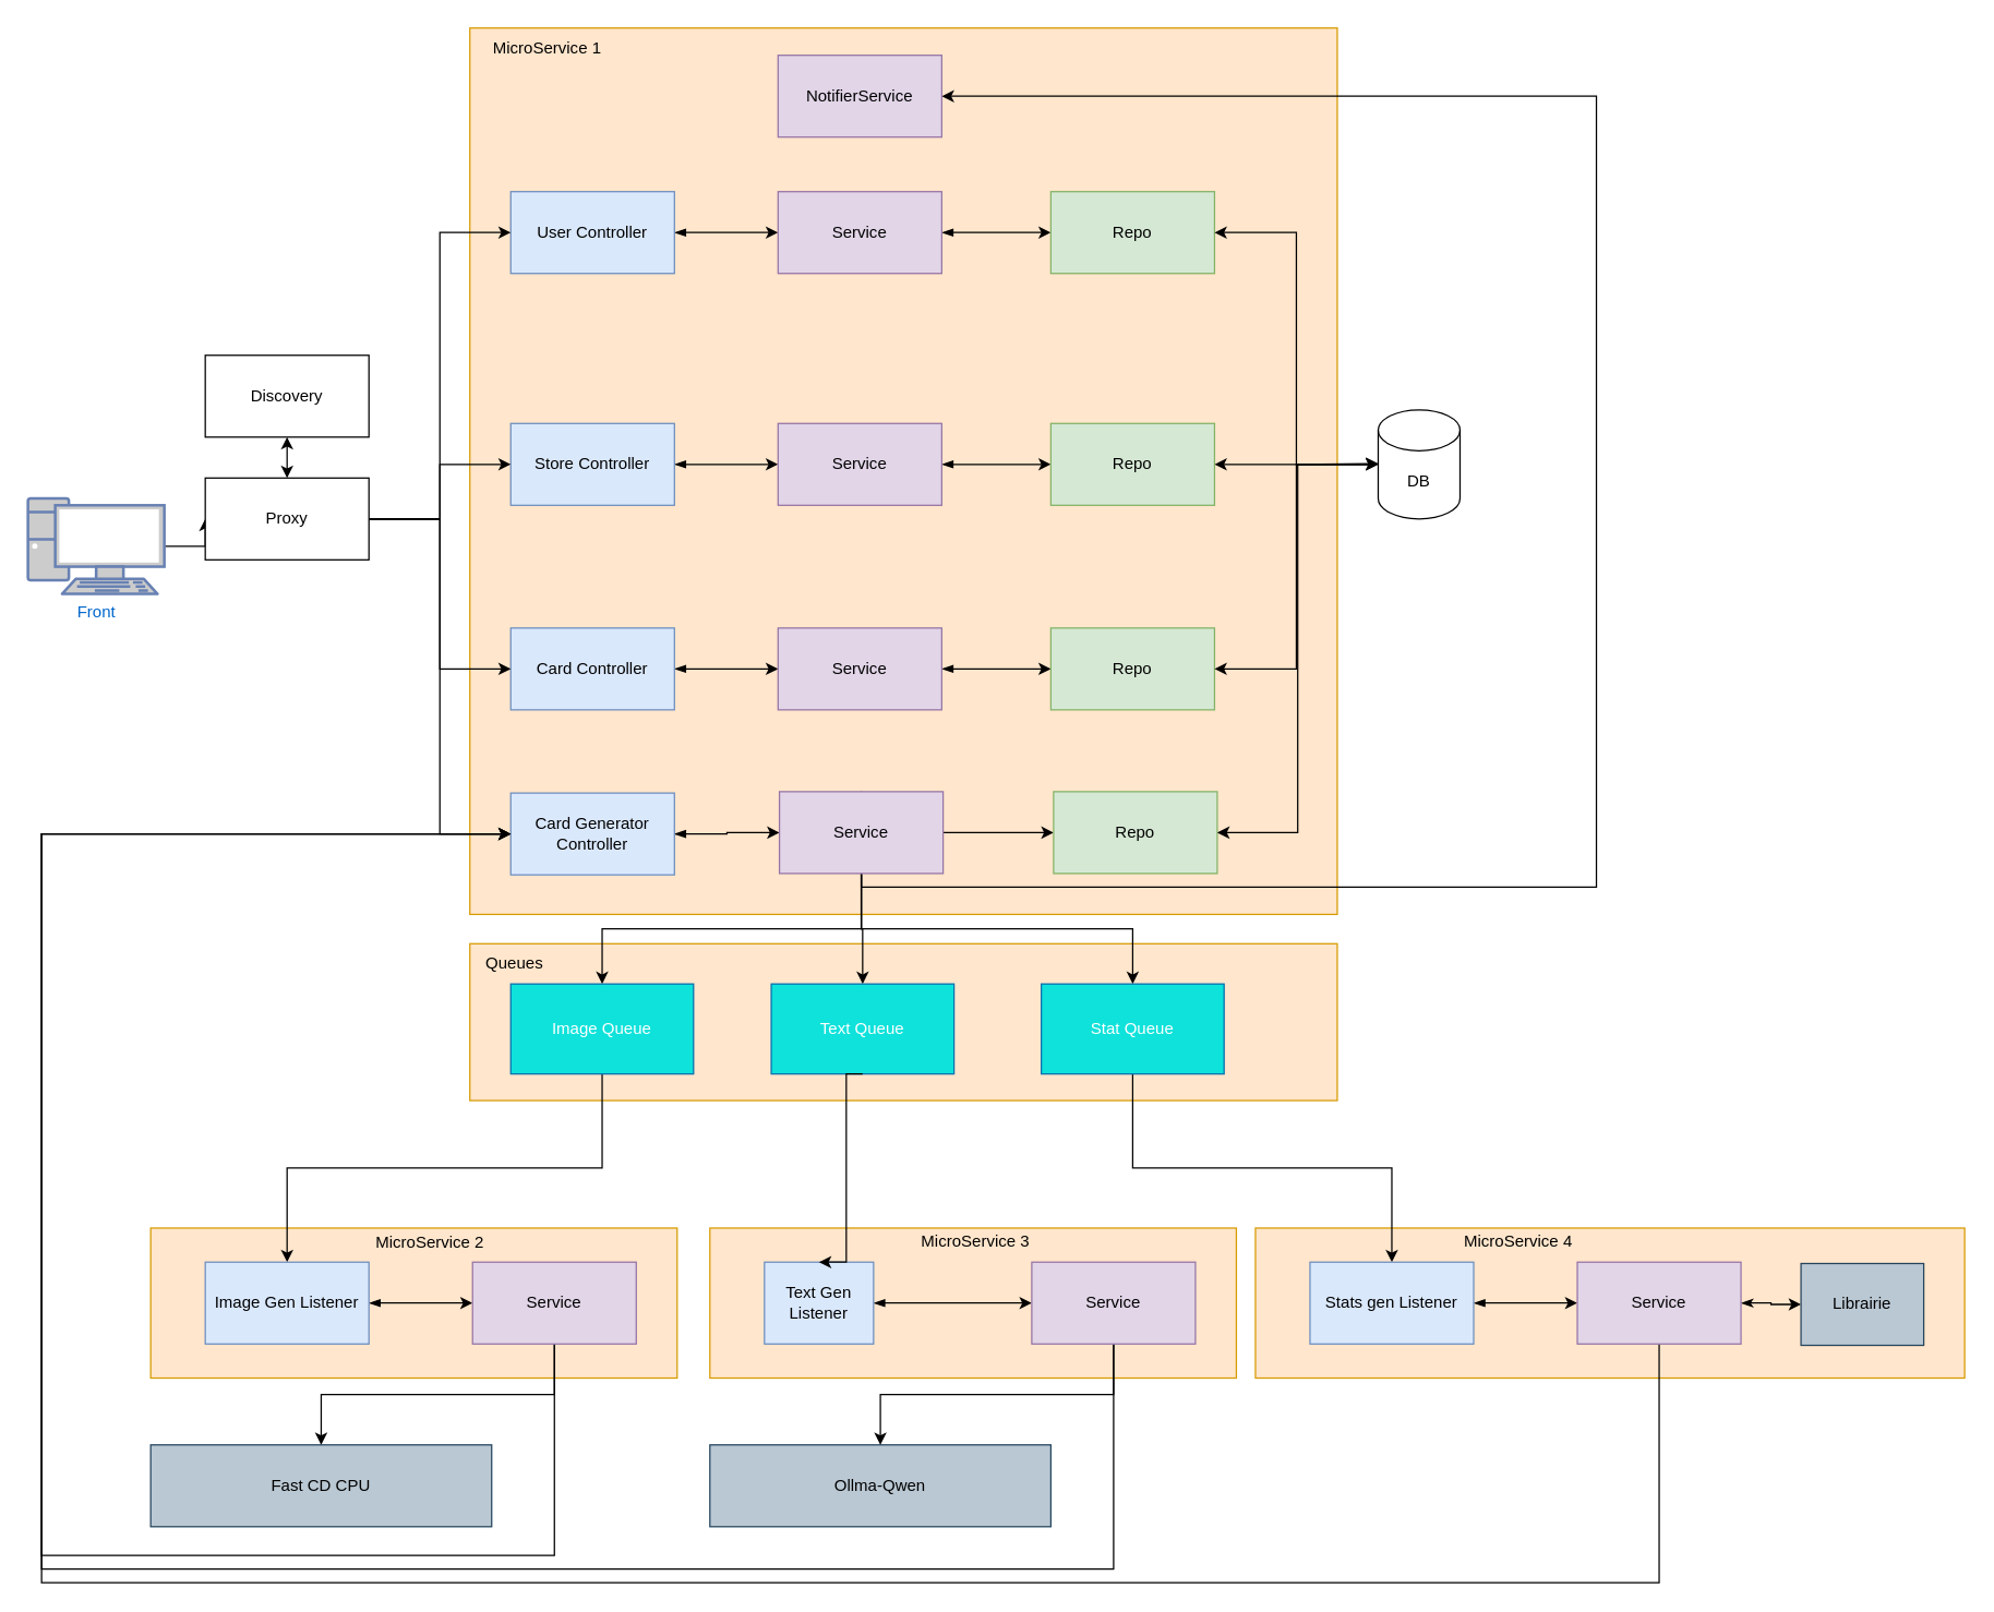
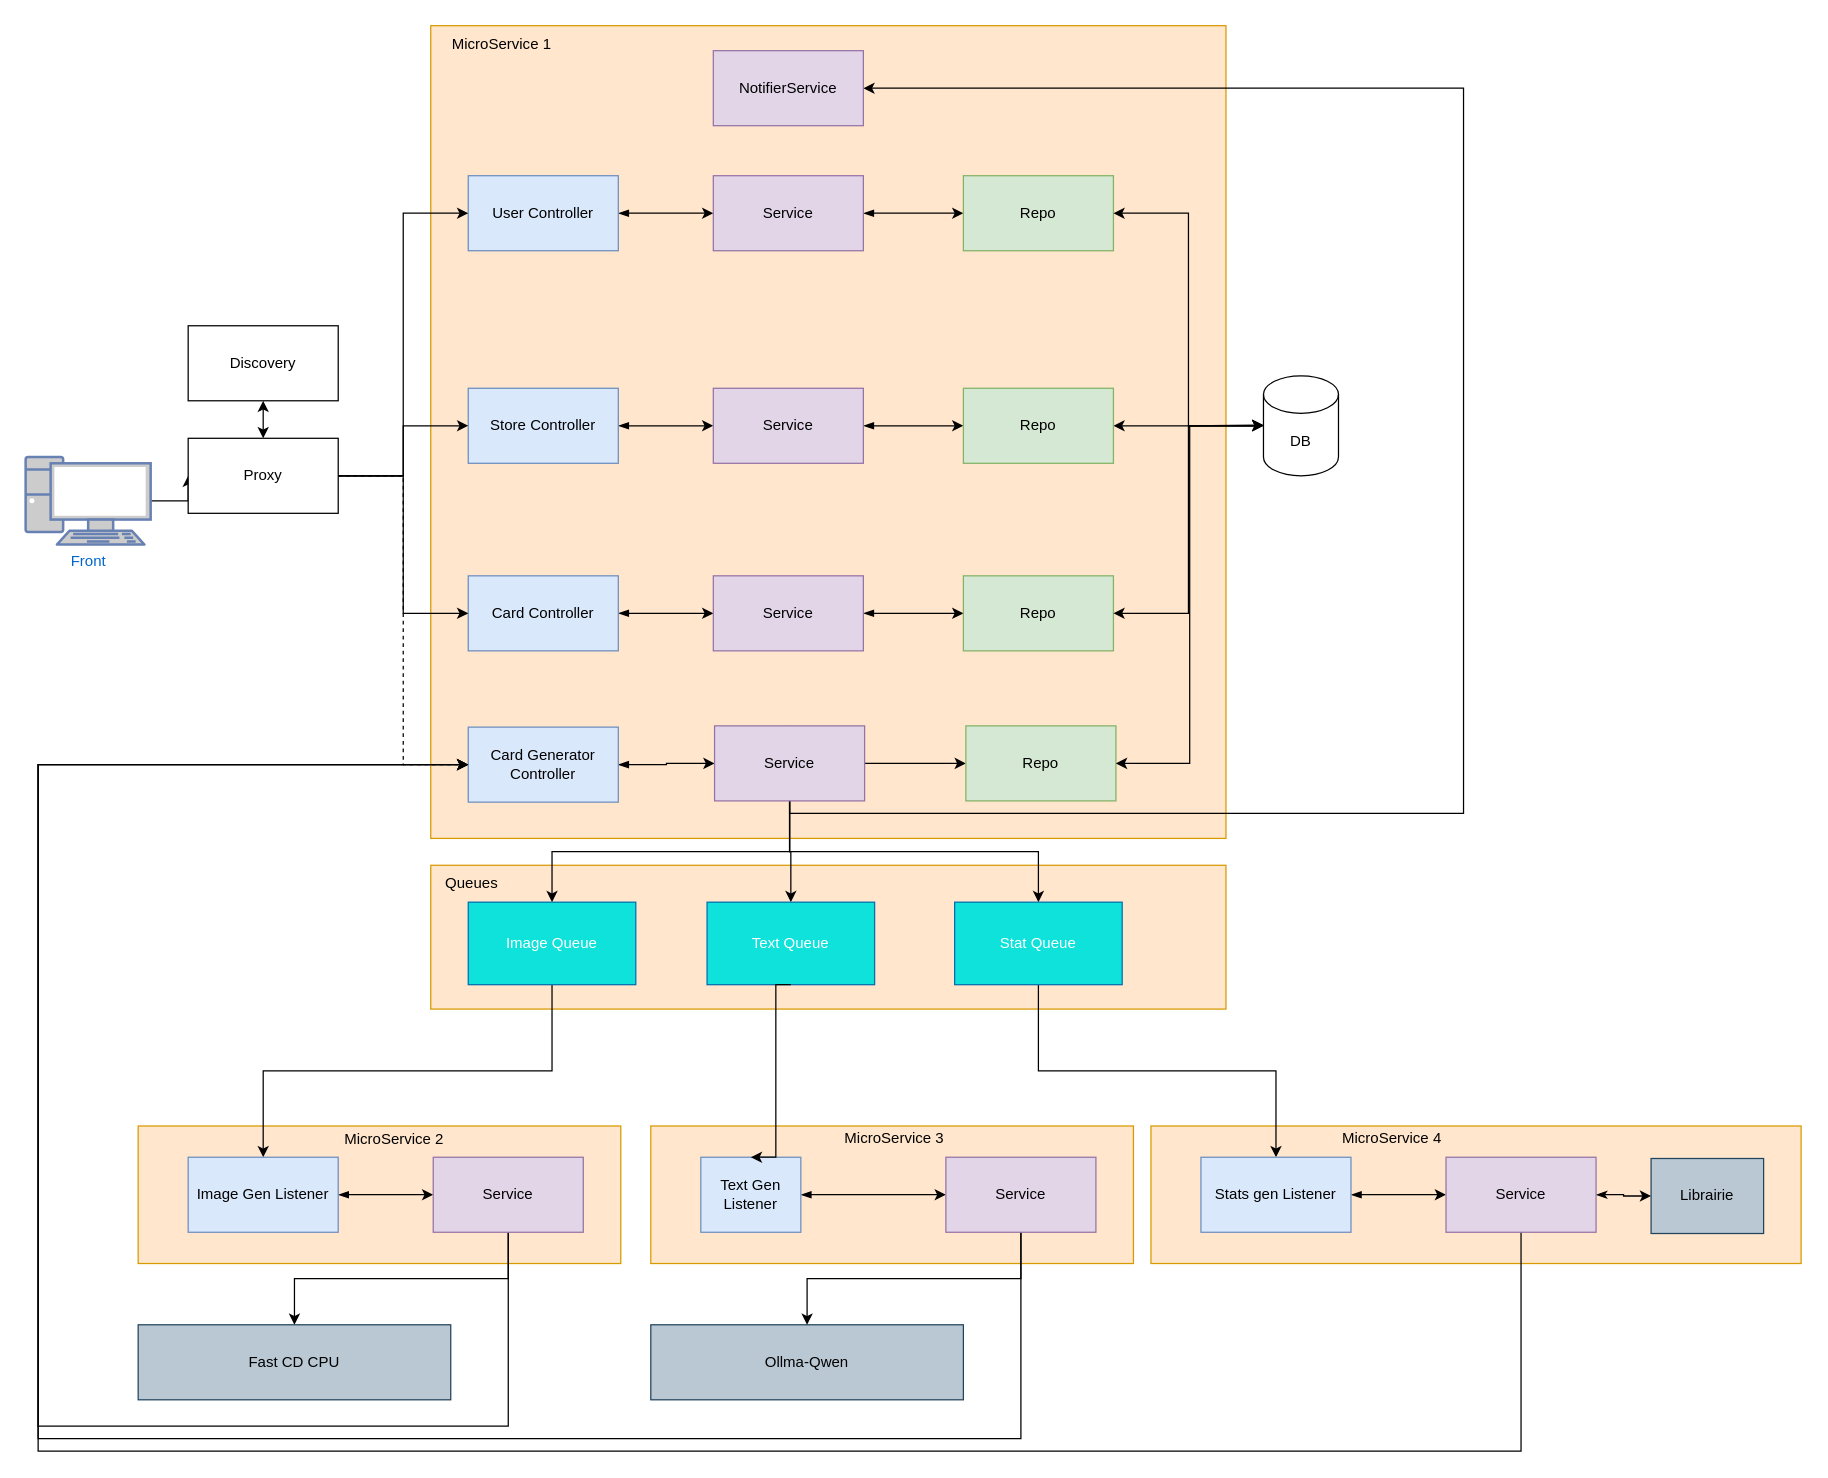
- <mxCell id="41" style="edgeStyle=orthogonalEdgeStyle;rounded=0;orthogonalLoop=1;jettySize=auto;html=1;exitX=1;exitY=0.5;exitDx=0;exitDy=0;entryX=0;entryY=0.5;entryDx=0;entryDy=0;" edge="1" parent="1" source="42" target="23"><mxGeometry relative="1" as="geometry" /></mxCell>
+ <mxCell id="41" style="edgeStyle=orthogonalEdgeStyle;rounded=0;orthogonalLoop=1;jettySize=auto;html=1;exitX=1;exitY=0.5;exitDx=0;exitDy=0;entryX=0;entryY=0.5;entryDx=0;entryDy=0;dashed=1;" edge="1" parent="1" source="42" target="23"><mxGeometry relative="1" as="geometry" /></mxCell>
